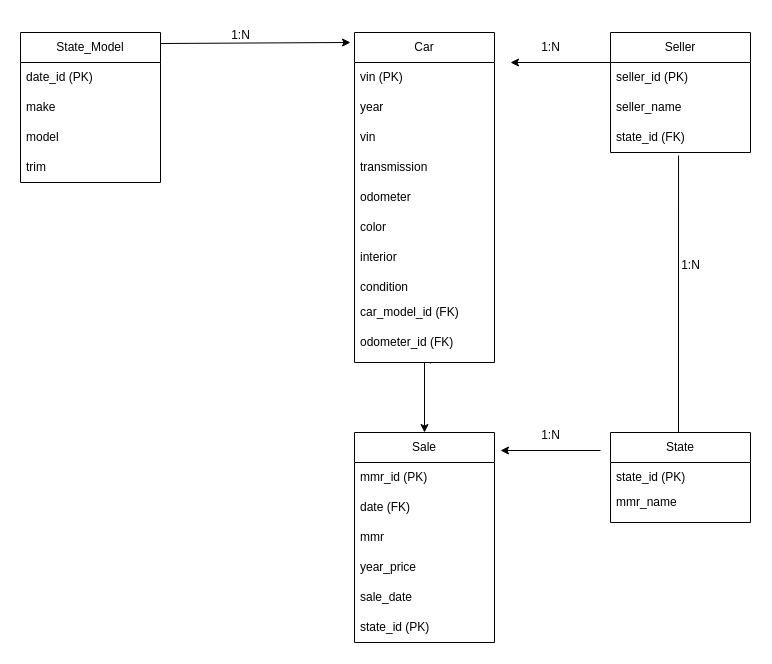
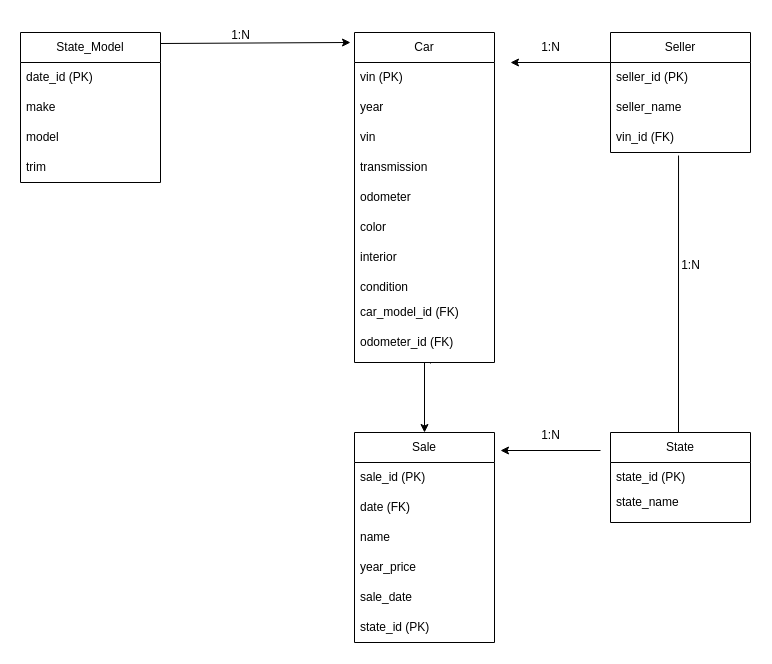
- <mxCell id="22" value="state_id (FK)" style="text;strokeColor=none;fillColor=none;align=left;verticalAlign=middle;spacingLeft=4;spacingRight=4;overflow=hidden;points=[[0,0.5],[1,0.5]];portConstraint=eastwest;rotatable=0;whiteSpace=wrap;html=1;" vertex="1" parent="19"><mxGeometry y="90" width="140" height="30" as="geometry" /></mxCell>
+ <mxCell id="22" value="vin_id (FK)" style="text;strokeColor=none;fillColor=none;align=left;verticalAlign=middle;spacingLeft=4;spacingRight=4;overflow=hidden;points=[[0,0.5],[1,0.5]];portConstraint=eastwest;rotatable=0;whiteSpace=wrap;html=1;" vertex="1" parent="19"><mxGeometry y="90" width="140" height="30" as="geometry" /></mxCell>
- <mxCell id="24" value="&lt;div style=&quot;background-color: transparent; font-family: sans-serif;&quot;&gt;&lt;font style=&quot;color: light-dark(rgb(0, 0, 0), rgb(255, 255, 255));&quot;&gt;mmr_id (PK)&lt;/font&gt;&lt;/div&gt;" style="text;strokeColor=none;fillColor=none;align=left;verticalAlign=middle;spacingLeft=4;spacingRight=4;overflow=hidden;points=[[0,0.5],[1,0.5]];portConstraint=eastwest;rotatable=0;whiteSpace=wrap;html=1;" vertex="1" parent="23"><mxGeometry y="30" width="140" height="30" as="geometry" /></mxCell>
+ <mxCell id="24" value="&lt;div style=&quot;background-color: transparent; font-family: sans-serif;&quot;&gt;&lt;font style=&quot;color: light-dark(rgb(0, 0, 0), rgb(255, 255, 255));&quot;&gt;sale_id (PK)&lt;/font&gt;&lt;/div&gt;" style="text;strokeColor=none;fillColor=none;align=left;verticalAlign=middle;spacingLeft=4;spacingRight=4;overflow=hidden;points=[[0,0.5],[1,0.5]];portConstraint=eastwest;rotatable=0;whiteSpace=wrap;html=1;" vertex="1" parent="23"><mxGeometry y="30" width="140" height="30" as="geometry" /></mxCell>
- <mxCell id="32" value="mmr_name&lt;div&gt;&lt;br&gt;&lt;/div&gt;" style="text;strokeColor=none;fillColor=none;align=left;verticalAlign=middle;spacingLeft=4;spacingRight=4;overflow=hidden;points=[[0,0.5],[1,0.5]];portConstraint=eastwest;rotatable=0;whiteSpace=wrap;html=1;" vertex="1" parent="30"><mxGeometry y="60" width="140" height="30" as="geometry" /></mxCell>
+ <mxCell id="32" value="state_name&lt;div&gt;&lt;br&gt;&lt;/div&gt;" style="text;strokeColor=none;fillColor=none;align=left;verticalAlign=middle;spacingLeft=4;spacingRight=4;overflow=hidden;points=[[0,0.5],[1,0.5]];portConstraint=eastwest;rotatable=0;whiteSpace=wrap;html=1;" vertex="1" parent="30"><mxGeometry y="60" width="140" height="30" as="geometry" /></mxCell>
- <mxCell id="26" value="mmr" style="text;strokeColor=none;fillColor=none;align=left;verticalAlign=middle;spacingLeft=4;spacingRight=4;overflow=hidden;points=[[0,0.5],[1,0.5]];portConstraint=eastwest;rotatable=0;whiteSpace=wrap;html=1;" vertex="1" parent="23"><mxGeometry y="90" width="140" height="30" as="geometry" /></mxCell>
+ <mxCell id="26" value="name" style="text;strokeColor=none;fillColor=none;align=left;verticalAlign=middle;spacingLeft=4;spacingRight=4;overflow=hidden;points=[[0,0.5],[1,0.5]];portConstraint=eastwest;rotatable=0;whiteSpace=wrap;html=1;" vertex="1" parent="23"><mxGeometry y="90" width="140" height="30" as="geometry" /></mxCell>
